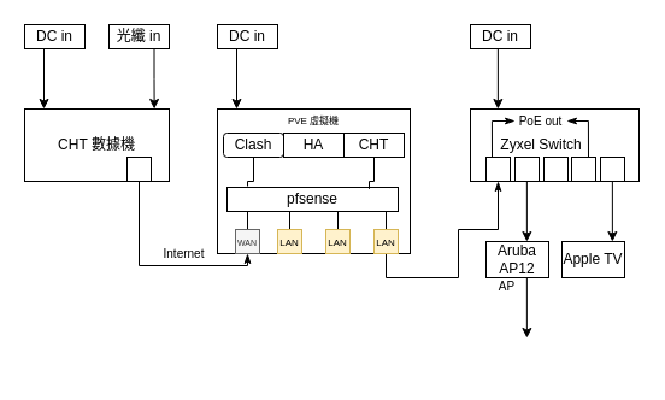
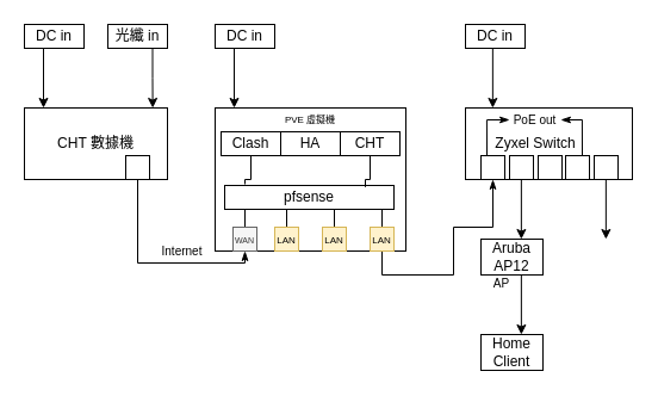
- <mxCell id="45" value="Clash" style="whiteSpace=wrap;html=1;rounded=1;" parent="1" vertex="1"><mxGeometry x="185" y="110" width="50" height="20" as="geometry" /></mxCell>
+ <mxCell id="45" value="Clash" style="rounded=0;whiteSpace=wrap;html=1;" parent="1" vertex="1"><mxGeometry x="185" y="110" width="50" height="20" as="geometry" /></mxCell>
- <mxCell id="37" value="Apple TV" style="rounded=0;whiteSpace=wrap;html=1;direction=south;" parent="22" vertex="1"><mxGeometry x="76" y="180" width="52" height="30" as="geometry" /></mxCell>
+ <mxCell id="41" value="Home Client" style="rounded=0;whiteSpace=wrap;html=1;direction=south;" parent="22" vertex="1"><mxGeometry x="13" y="260" width="52" height="30" as="geometry" /></mxCell>
